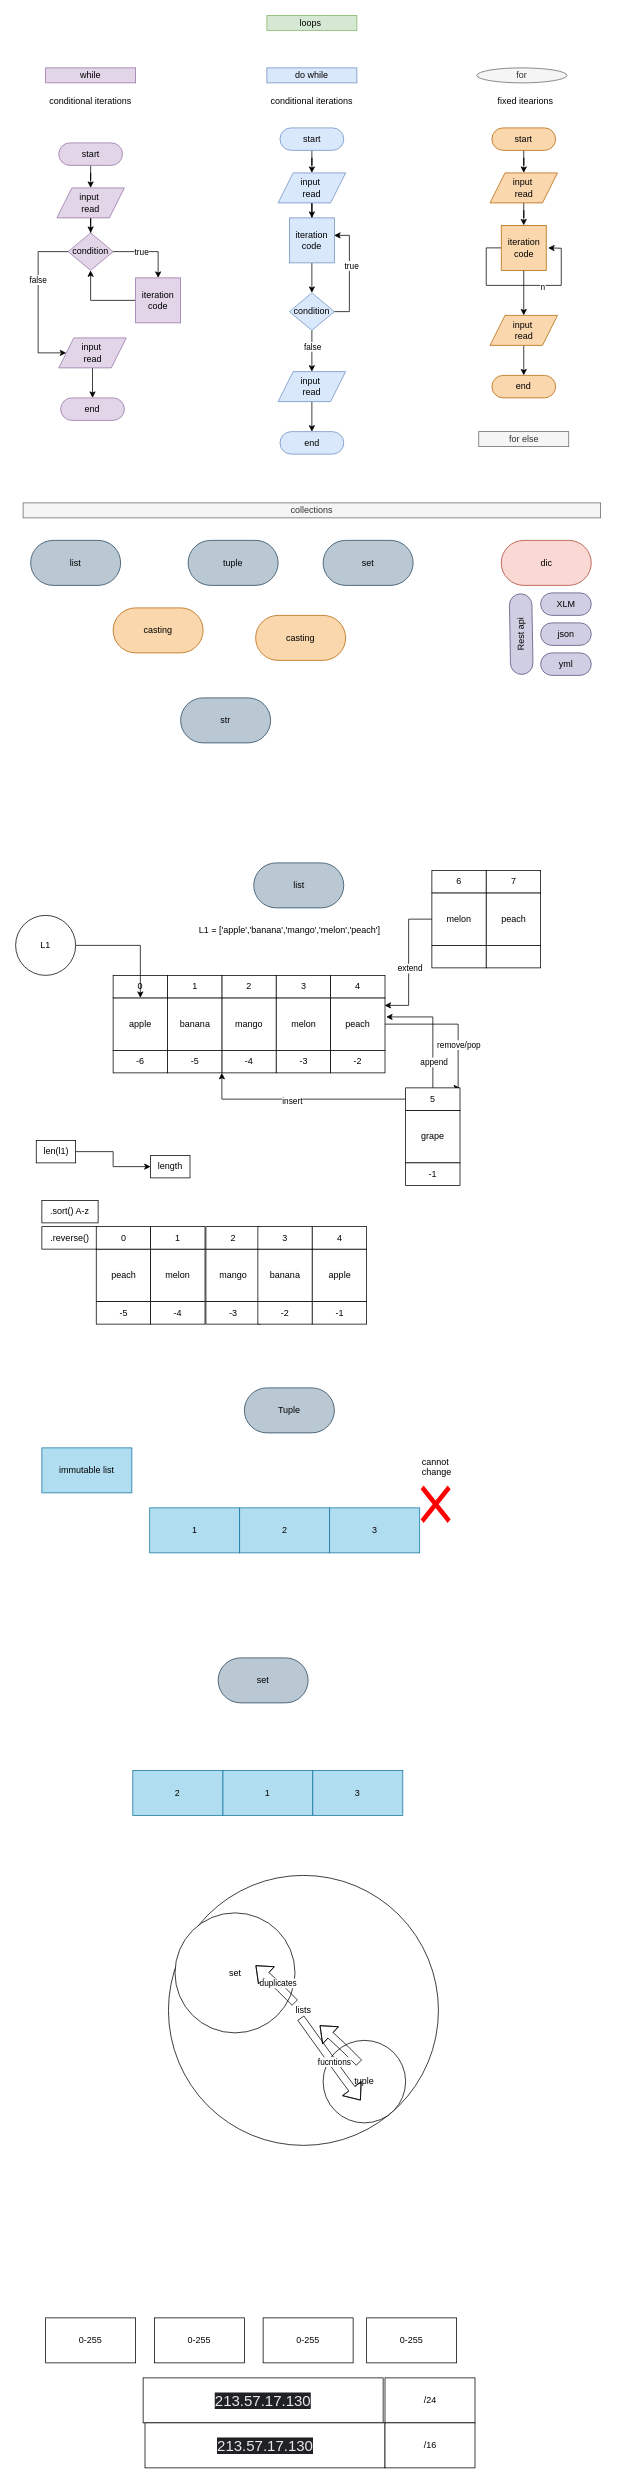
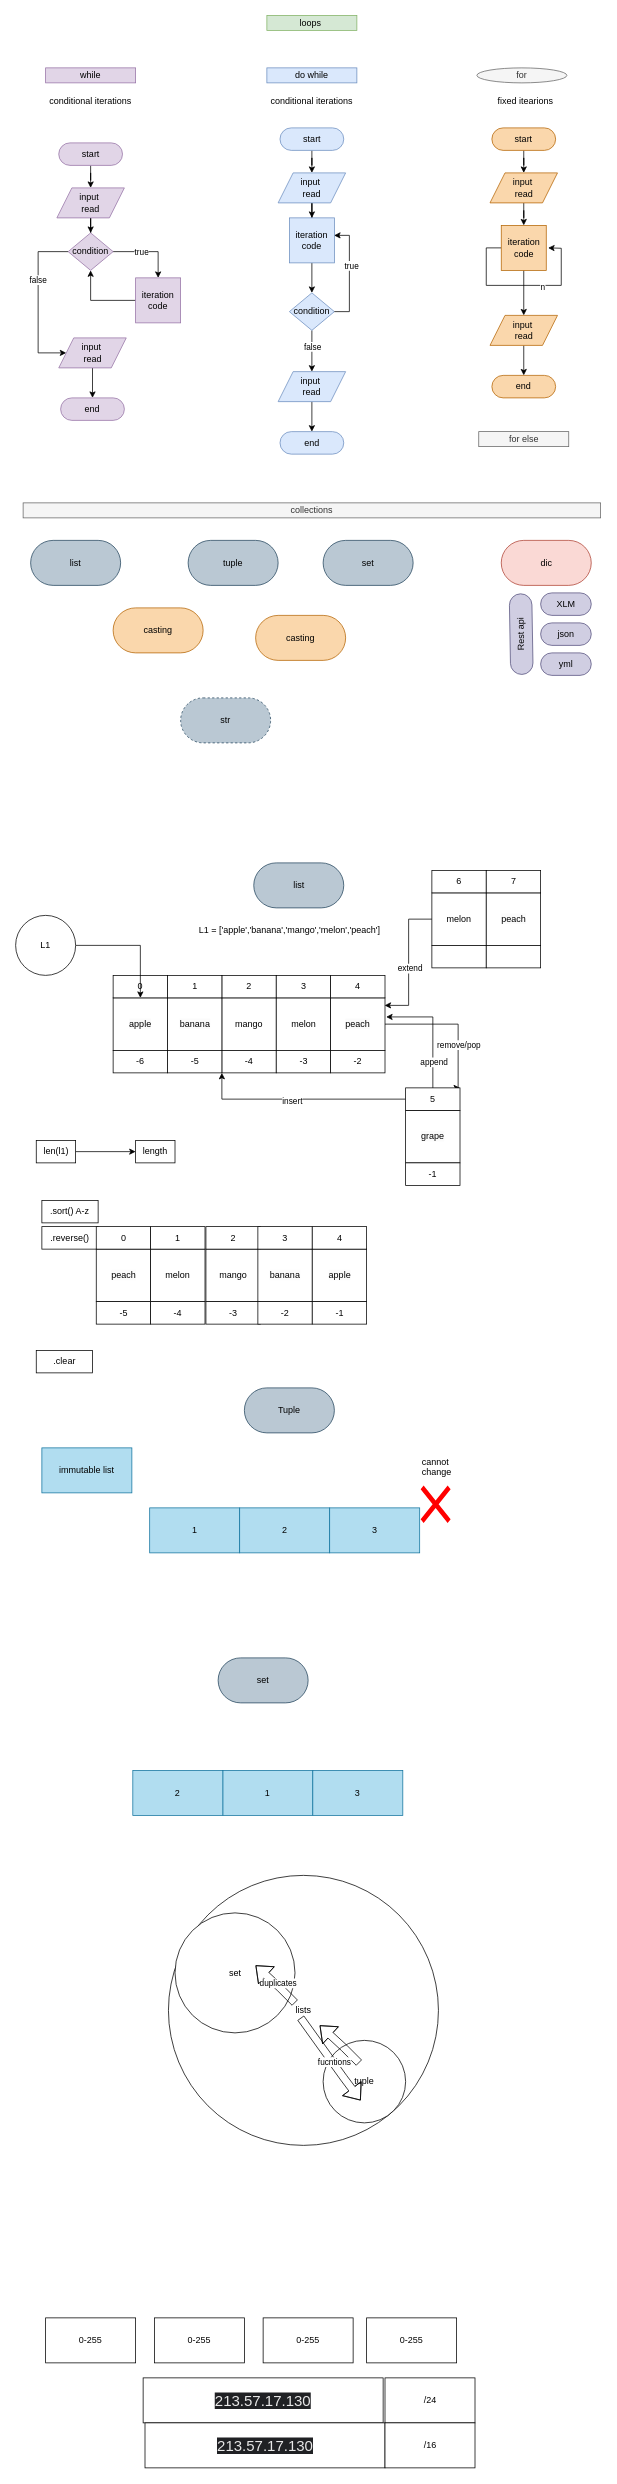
- <mxCell id="56" value="str" style="rounded=1;whiteSpace=wrap;html=1;arcSize=50;fillColor=#bac8d3;strokeColor=#23445d;" vertex="1" parent="1"><mxGeometry x="240" y="930" width="120" height="60" as="geometry" /></mxCell>
+ <mxCell id="56" value="str" style="rounded=1;whiteSpace=wrap;html=1;arcSize=50;fillColor=#bac8d3;strokeColor=#23445d;dashed=1;" vertex="1" parent="1"><mxGeometry x="240" y="930" width="120" height="60" as="geometry" /></mxCell>
- <mxCell id="99" value="length" style="rounded=0;whiteSpace=wrap;html=1;" vertex="1" parent="1"><mxGeometry x="200" y="1540" width="52.5" height="30" as="geometry" /></mxCell>
+ <mxCell id="99" value="length" style="rounded=0;whiteSpace=wrap;html=1;" vertex="1" parent="1"><mxGeometry x="180" y="1520" width="52.5" height="30" as="geometry" /></mxCell>
+ <mxCell id="117" value=".clear" style="rounded=0;whiteSpace=wrap;html=1;" vertex="1" parent="1"><mxGeometry x="47.5" y="1800" width="75" height="30" as="geometry" /></mxCell>
